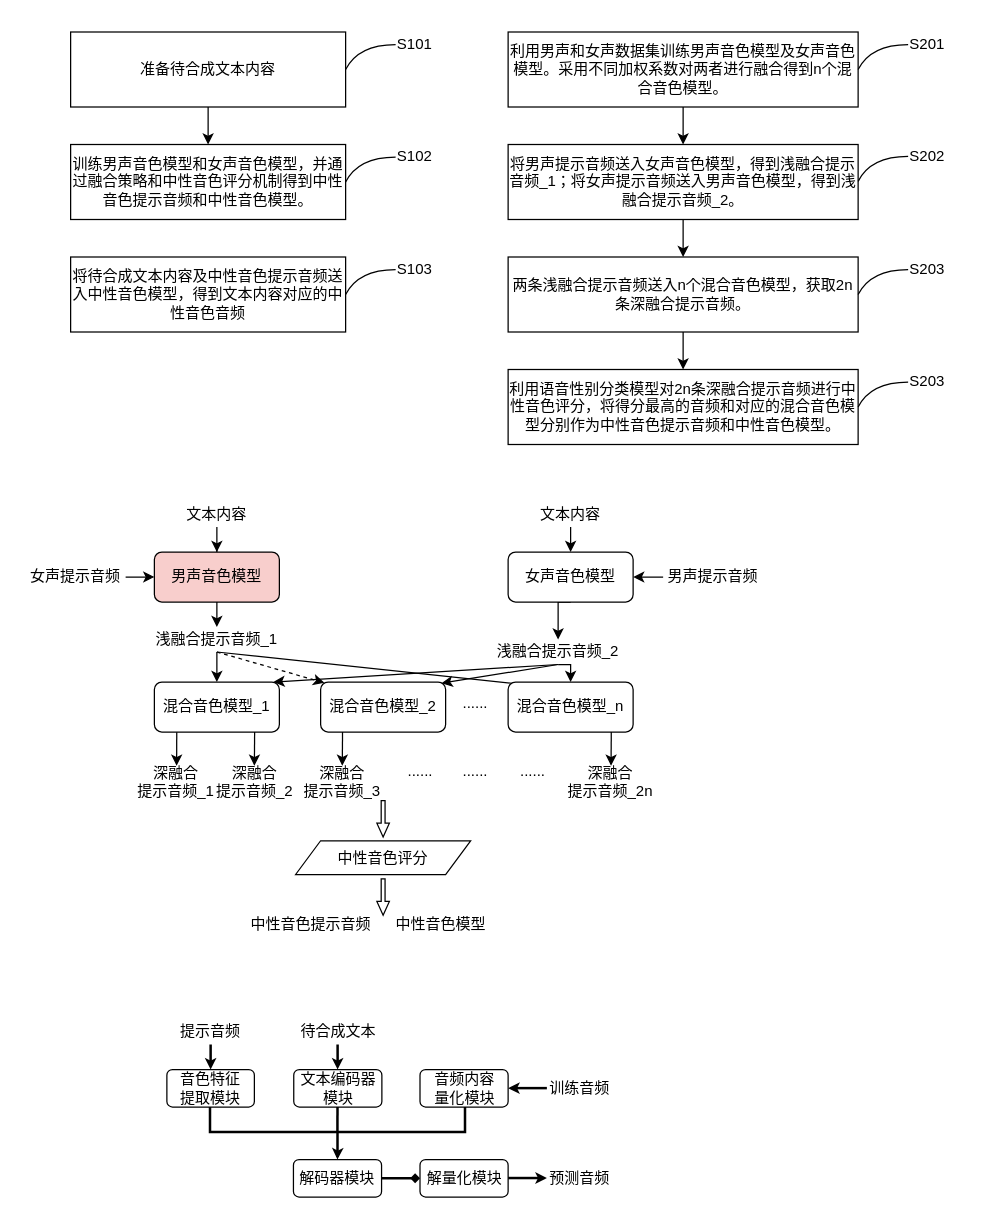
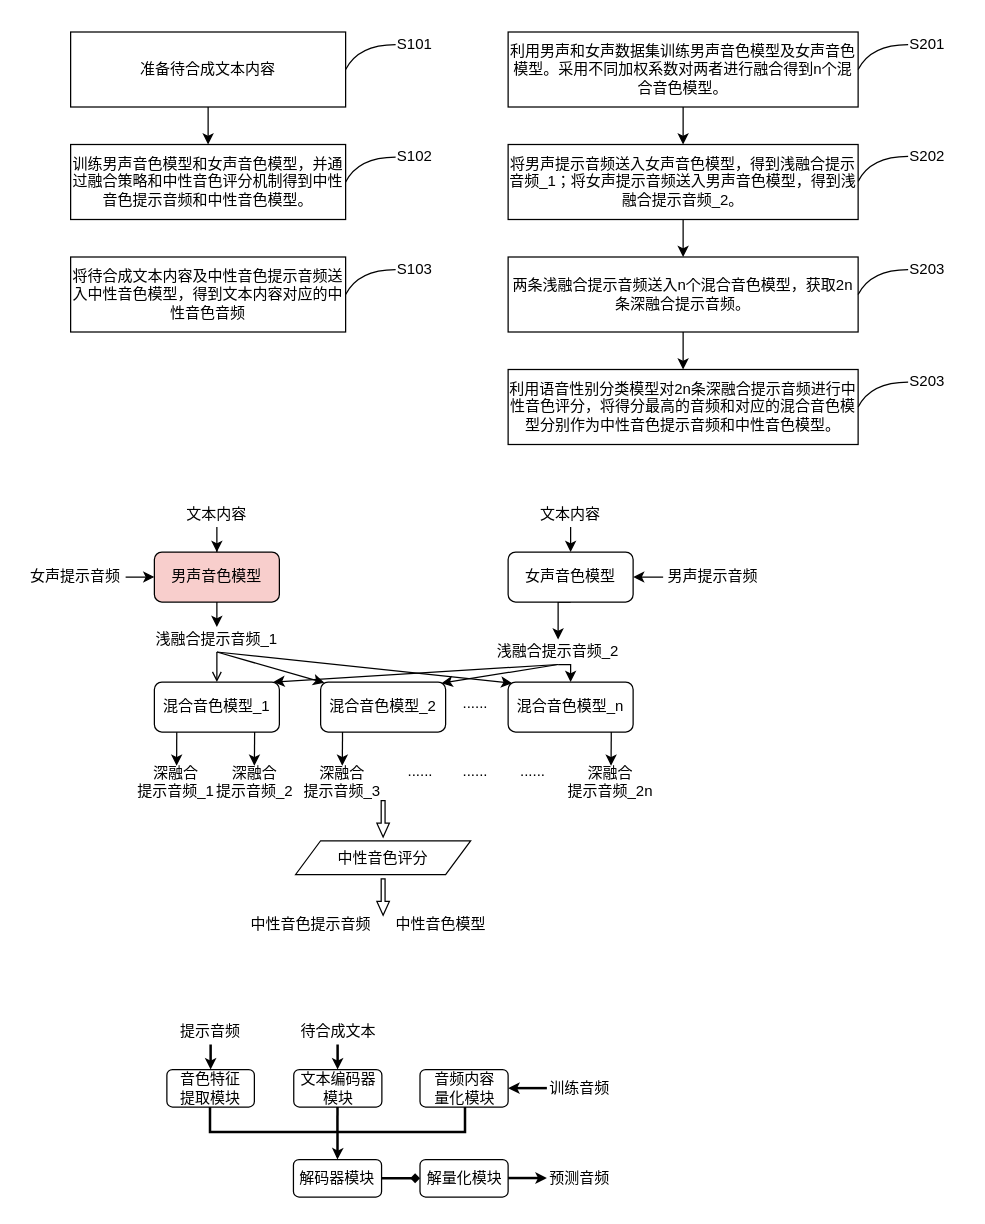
- <mxCell id="36" style="rounded=0;orthogonalLoop=1;jettySize=auto;html=1;exitX=0.5;exitY=1;exitDx=0;exitDy=0;entryX=0.03;entryY=0.017;entryDx=0;entryDy=0;entryPerimeter=0;dashed=1;" edge="1" parent="1" source="38" target="47"><mxGeometry relative="1" as="geometry" /></mxCell>
+ <mxCell id="36" style="rounded=0;orthogonalLoop=1;jettySize=auto;html=1;exitX=0.5;exitY=1;exitDx=0;exitDy=0;entryX=0.03;entryY=0.017;entryDx=0;entryDy=0;entryPerimeter=0;" edge="1" parent="1" source="38" target="47"><mxGeometry relative="1" as="geometry" /></mxCell>
- <mxCell id="35" style="edgeStyle=orthogonalEdgeStyle;rounded=0;orthogonalLoop=1;jettySize=auto;html=1;exitX=0.5;exitY=1;exitDx=0;exitDy=0;entryX=0.5;entryY=0;entryDx=0;entryDy=0;" edge="1" parent="1" source="38" target="45"><mxGeometry relative="1" as="geometry" /></mxCell>
+ <mxCell id="35" style="edgeStyle=orthogonalEdgeStyle;rounded=0;orthogonalLoop=1;jettySize=auto;html=1;exitX=0.5;exitY=1;exitDx=0;exitDy=0;entryX=0.5;entryY=0;entryDx=0;entryDy=0;endArrow=open;" edge="1" parent="1" source="38" target="45"><mxGeometry relative="1" as="geometry" /></mxCell>
- <mxCell id="37" style="rounded=0;orthogonalLoop=1;jettySize=auto;html=1;exitX=0.5;exitY=1;exitDx=0;exitDy=0;entryX=0.033;entryY=0.025;entryDx=0;entryDy=0;entryPerimeter=0;endArrow=none;" edge="1" parent="1" source="38" target="46"><mxGeometry relative="1" as="geometry" /></mxCell>
+ <mxCell id="37" style="rounded=0;orthogonalLoop=1;jettySize=auto;html=1;exitX=0.5;exitY=1;exitDx=0;exitDy=0;entryX=0.033;entryY=0.025;entryDx=0;entryDy=0;entryPerimeter=0;" edge="1" parent="1" source="38" target="46"><mxGeometry relative="1" as="geometry" /></mxCell>
